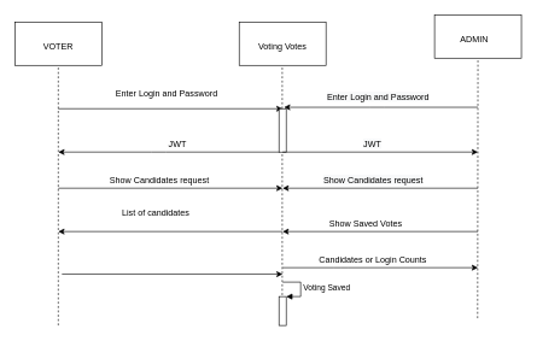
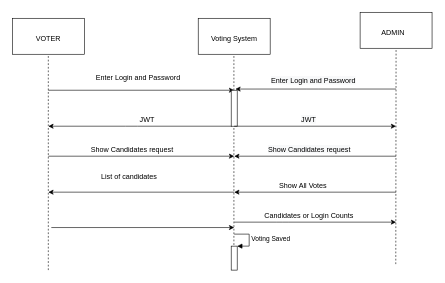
- <mxCell id="9" value="Voting Votes" style="text;html=1;strokeColor=none;fillColor=none;align=center;verticalAlign=middle;whiteSpace=wrap;rounded=0;" vertex="1" parent="1"><mxGeometry x="350" y="50" width="80" height="30" as="geometry" /></mxCell>
+ <mxCell id="9" value="Voting System" style="text;html=1;strokeColor=none;fillColor=none;align=center;verticalAlign=middle;whiteSpace=wrap;rounded=0;" vertex="1" parent="1"><mxGeometry x="350" y="50" width="80" height="30" as="geometry" /></mxCell>
- <mxCell id="33" value="Show Saved Votes" style="text;html=1;strokeColor=none;fillColor=none;align=center;verticalAlign=middle;whiteSpace=wrap;rounded=0;" vertex="1" parent="1"><mxGeometry x="400" y="300" width="210" height="20" as="geometry" /></mxCell>
+ <mxCell id="33" value="Show All Votes" style="text;html=1;strokeColor=none;fillColor=none;align=center;verticalAlign=middle;whiteSpace=wrap;rounded=0;" vertex="1" parent="1"><mxGeometry x="400" y="300" width="210" height="20" as="geometry" /></mxCell>
